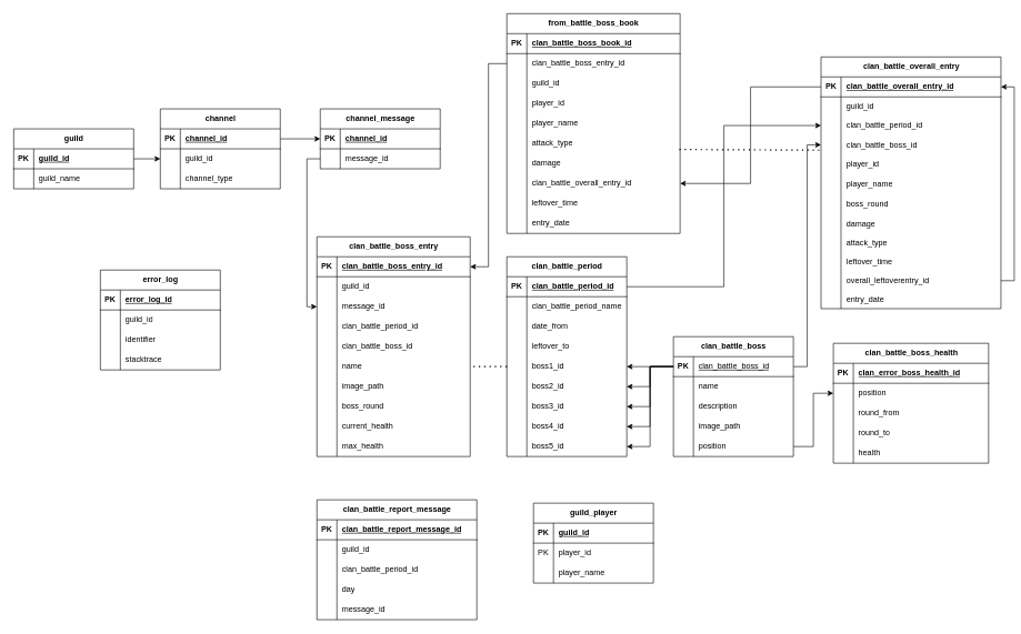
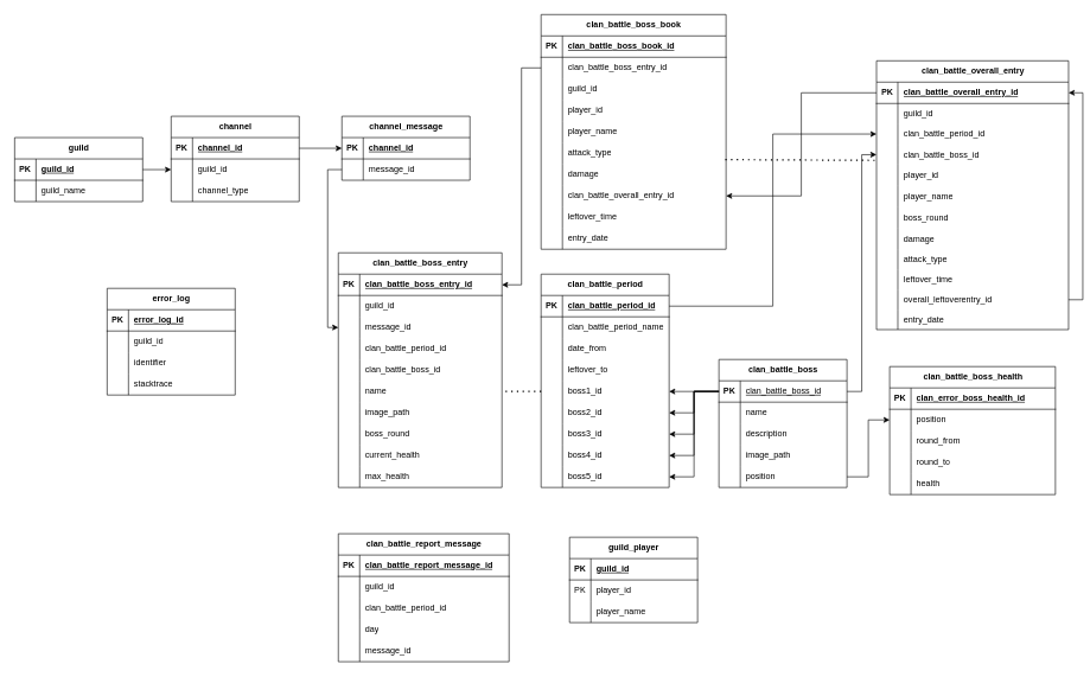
- <mxCell id="16" value="from_battle_boss_book" style="shape=table;startSize=30;container=1;collapsible=1;childLayout=tableLayout;fixedRows=1;rowLines=0;fontStyle=1;align=center;resizeLast=1;html=1;" parent="1" vertex="1"><mxGeometry x="760" y="20" width="260" height="330" as="geometry" /></mxCell>
+ <mxCell id="16" value="clan_battle_boss_book" style="shape=table;startSize=30;container=1;collapsible=1;childLayout=tableLayout;fixedRows=1;rowLines=0;fontStyle=1;align=center;resizeLast=1;html=1;" parent="1" vertex="1"><mxGeometry x="760" y="20" width="260" height="330" as="geometry" /></mxCell>
